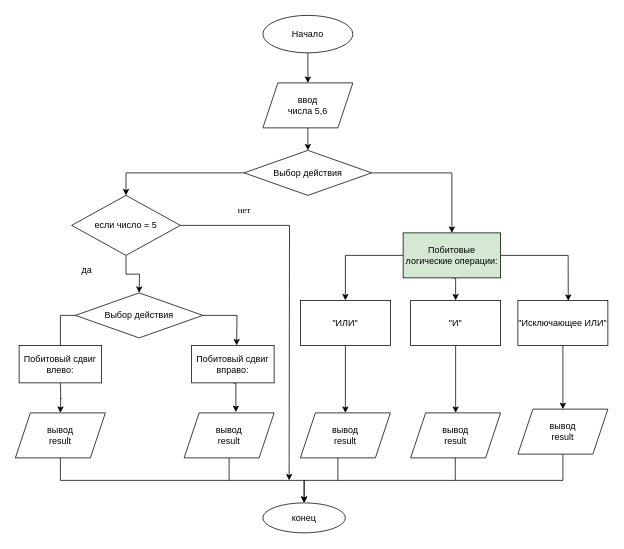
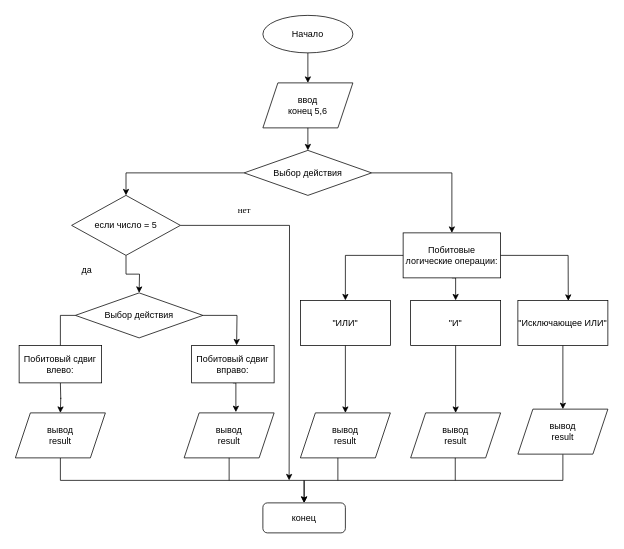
- <mxCell id="4" value="ввод&lt;br&gt;числа 5,6" style="shape=parallelogram;perimeter=parallelogramPerimeter;whiteSpace=wrap;html=1;fixedSize=1;" vertex="1" parent="1"><mxGeometry x="350" y="110" width="120" height="60" as="geometry" /></mxCell>
+ <mxCell id="4" value="ввод&lt;br&gt;конец 5,6" style="shape=parallelogram;perimeter=parallelogramPerimeter;whiteSpace=wrap;html=1;fixedSize=1;" vertex="1" parent="1"><mxGeometry x="350" y="110" width="120" height="60" as="geometry" /></mxCell>
- <mxCell id="7" value="Побитовые логические операции:" style="rounded=0;whiteSpace=wrap;html=1;fillColor=#d5e8d4;" vertex="1" parent="1"><mxGeometry x="537" y="310" width="130" height="60" as="geometry" /></mxCell>
+ <mxCell id="7" value="Побитовые логические операции:" style="rounded=0;whiteSpace=wrap;html=1;" vertex="1" parent="1"><mxGeometry x="537" y="310" width="130" height="60" as="geometry" /></mxCell>
- <mxCell id="27" value="конец" style="ellipse;whiteSpace=wrap;html=1;" vertex="1" parent="1"><mxGeometry x="350" y="670" width="110" height="40" as="geometry" /></mxCell>
+ <mxCell id="27" value="конец" style="whiteSpace=wrap;html=1;rounded=1;" vertex="1" parent="1"><mxGeometry x="350" y="670" width="110" height="40" as="geometry" /></mxCell>
